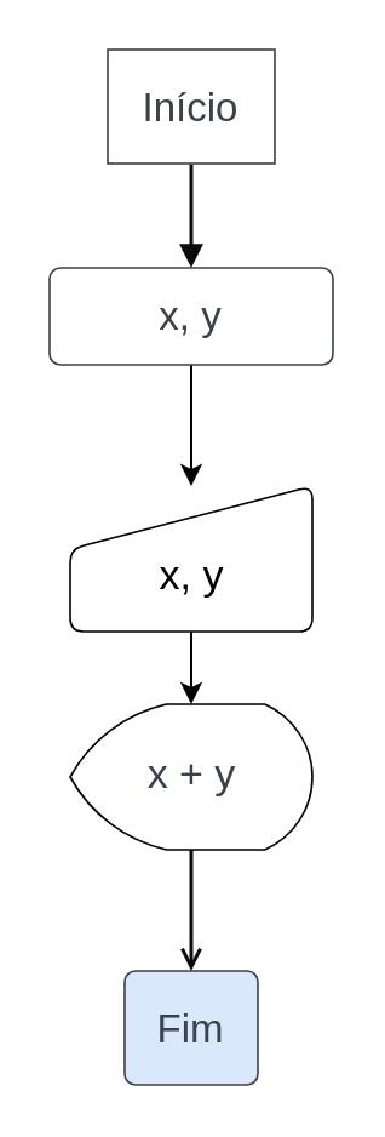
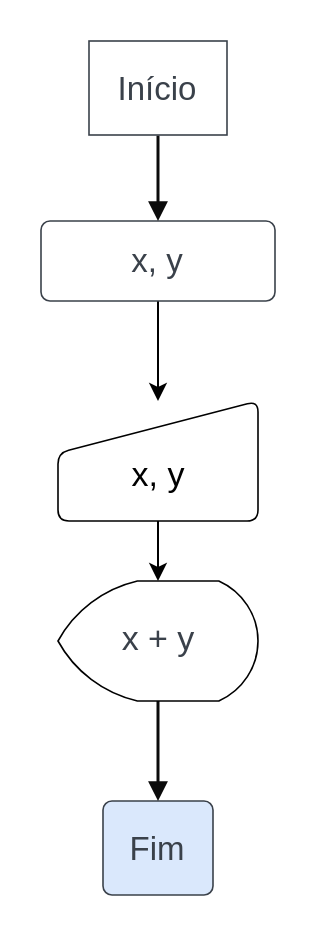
- <mxCell id="8" value="" style="html=1;jettySize=18;whiteSpace=wrap;fontSize=13;strokeColor=#0b0b0b;strokeWidth=1.5;rounded=1;arcSize=12;edgeStyle=orthogonalEdgeStyle;startArrow=none;endArrow=open;endFill=1;exitX=0.5;exitY=1;exitPerimeter=0;lucidId=LeUmmv3Z2Q7x;exitDx=0;exitDy=0;entryX=0.5;entryY=0;entryDx=0;entryDy=0;" edge="1" parent="1" source="12" target="5"><mxGeometry width="100" height="100" relative="1" as="geometry"><Array as="points" /><mxPoint x="78" y="327.376" as="sourcePoint" /><mxPoint x="78" y="531" as="targetPoint" /></mxGeometry></mxCell>
+ <mxCell id="8" value="" style="html=1;jettySize=18;whiteSpace=wrap;fontSize=13;strokeColor=#0b0b0b;strokeWidth=1.5;rounded=1;arcSize=12;edgeStyle=orthogonalEdgeStyle;startArrow=none;endArrow=block;endFill=1;exitX=0.5;exitY=1;exitPerimeter=0;lucidId=LeUmmv3Z2Q7x;exitDx=0;exitDy=0;entryX=0.5;entryY=0;entryDx=0;entryDy=0;" edge="1" parent="1" source="12" target="5"><mxGeometry width="100" height="100" relative="1" as="geometry"><Array as="points" /><mxPoint x="78" y="327.376" as="sourcePoint" /><mxPoint x="78" y="531" as="targetPoint" /></mxGeometry></mxCell>
